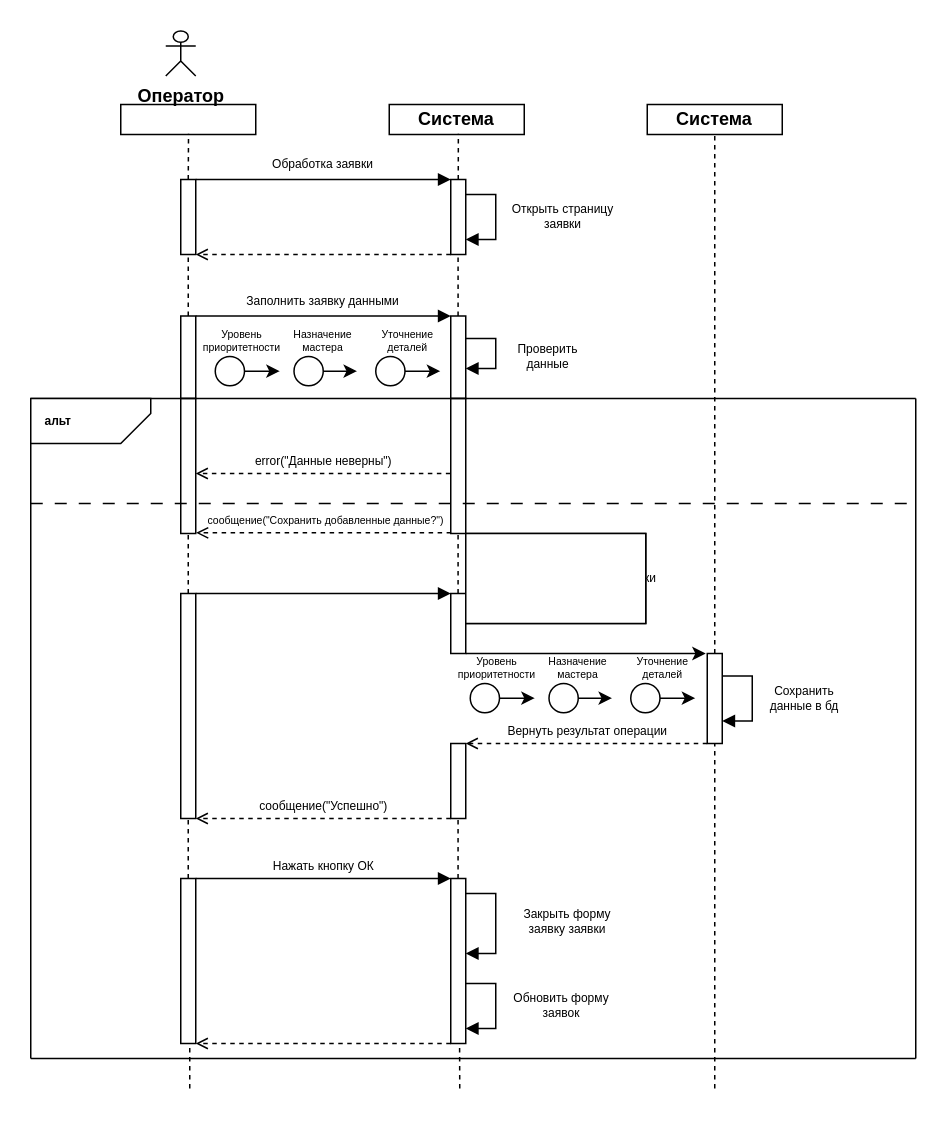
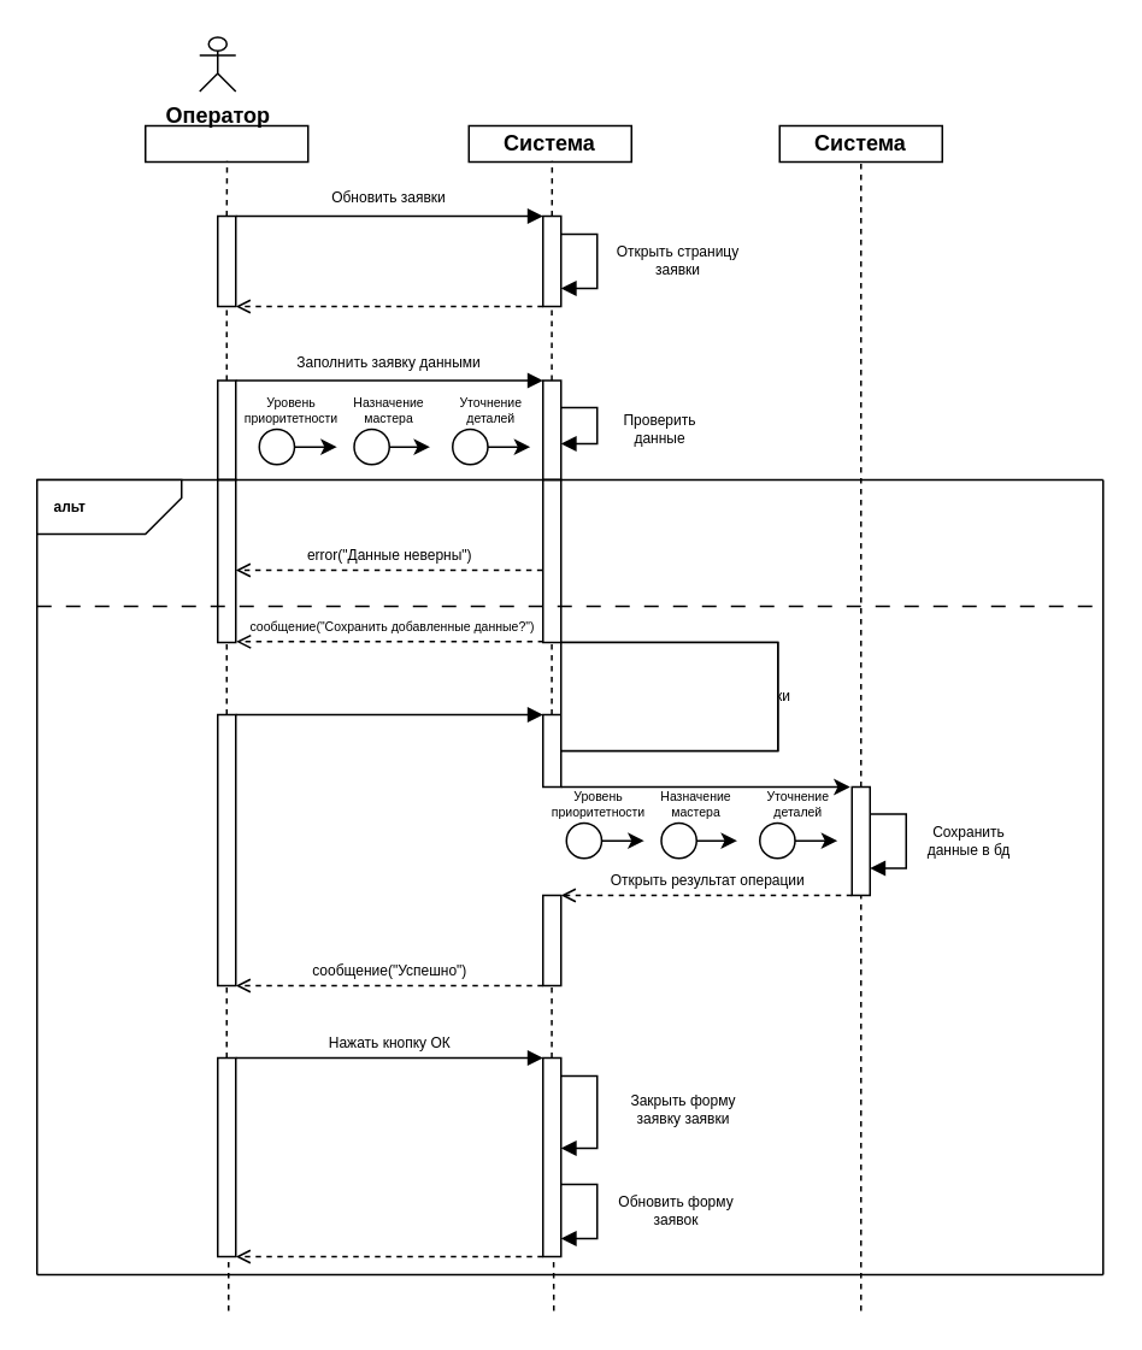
- <mxCell id="7" value="Обработка заявки" style="text;html=1;align=center;verticalAlign=middle;whiteSpace=wrap;rounded=0;fontSize=8;" parent="1" vertex="1"><mxGeometry x="180" y="104" width="70" height="10" as="geometry" /></mxCell>
+ <mxCell id="7" value="Обновить заявки" style="text;html=1;align=center;verticalAlign=middle;whiteSpace=wrap;rounded=0;fontSize=8;" parent="1" vertex="1"><mxGeometry x="180" y="104" width="70" height="10" as="geometry" /></mxCell>
- <mxCell id="58" value="Вернуть результат операции" style="text;html=1;align=center;verticalAlign=middle;whiteSpace=wrap;rounded=0;fontSize=8;fontStyle=0" parent="1" vertex="1"><mxGeometry x="334.87" y="482" width="113.25" height="10" as="geometry" /></mxCell>
+ <mxCell id="58" value="Открыть результат операции" style="text;html=1;align=center;verticalAlign=middle;whiteSpace=wrap;rounded=0;fontSize=8;fontStyle=0" parent="1" vertex="1"><mxGeometry x="334.87" y="482" width="113.25" height="10" as="geometry" /></mxCell>
